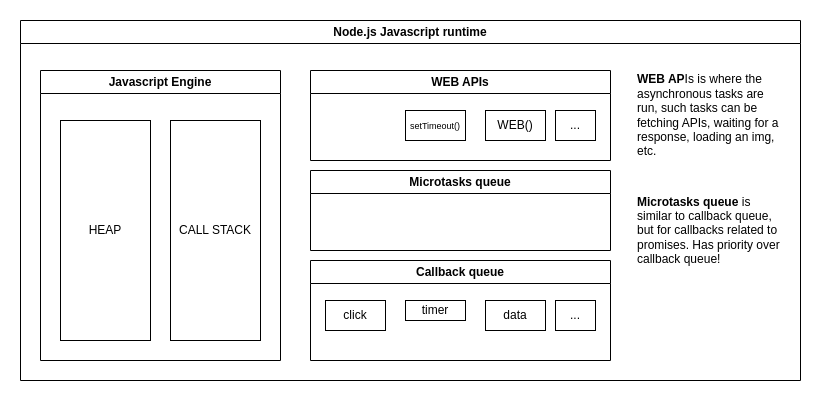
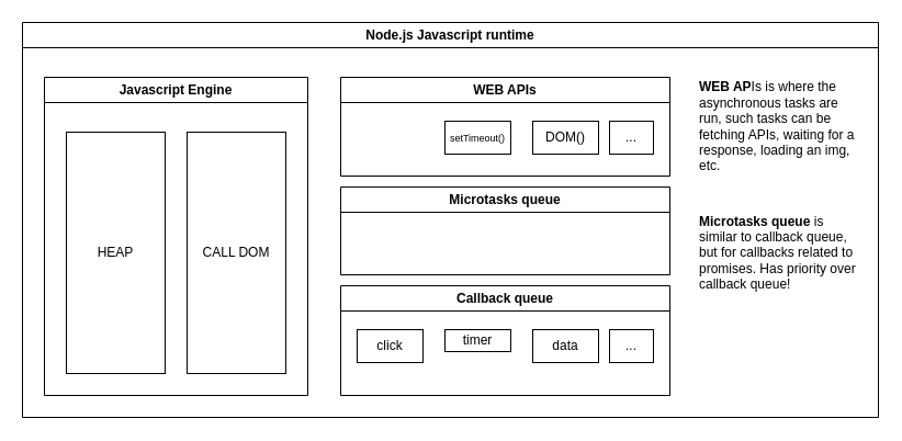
- <mxCell id="13" value="WEB()" style="rounded=0;whiteSpace=wrap;html=1;" vertex="1" parent="11"><mxGeometry x="175" y="40" width="60" height="30" as="geometry" /></mxCell>
+ <mxCell id="13" value="DOM()" style="rounded=0;whiteSpace=wrap;html=1;" vertex="1" parent="11"><mxGeometry x="175" y="40" width="60" height="30" as="geometry" /></mxCell>
- <mxCell id="5" value="CALL STACK" style="rounded=0;whiteSpace=wrap;html=1;" parent="3" vertex="1"><mxGeometry x="130" y="50" width="90" height="220" as="geometry" /></mxCell>
+ <mxCell id="5" value="CALL DOM" style="rounded=0;whiteSpace=wrap;html=1;" parent="3" vertex="1"><mxGeometry x="130" y="50" width="90" height="220" as="geometry" /></mxCell>
